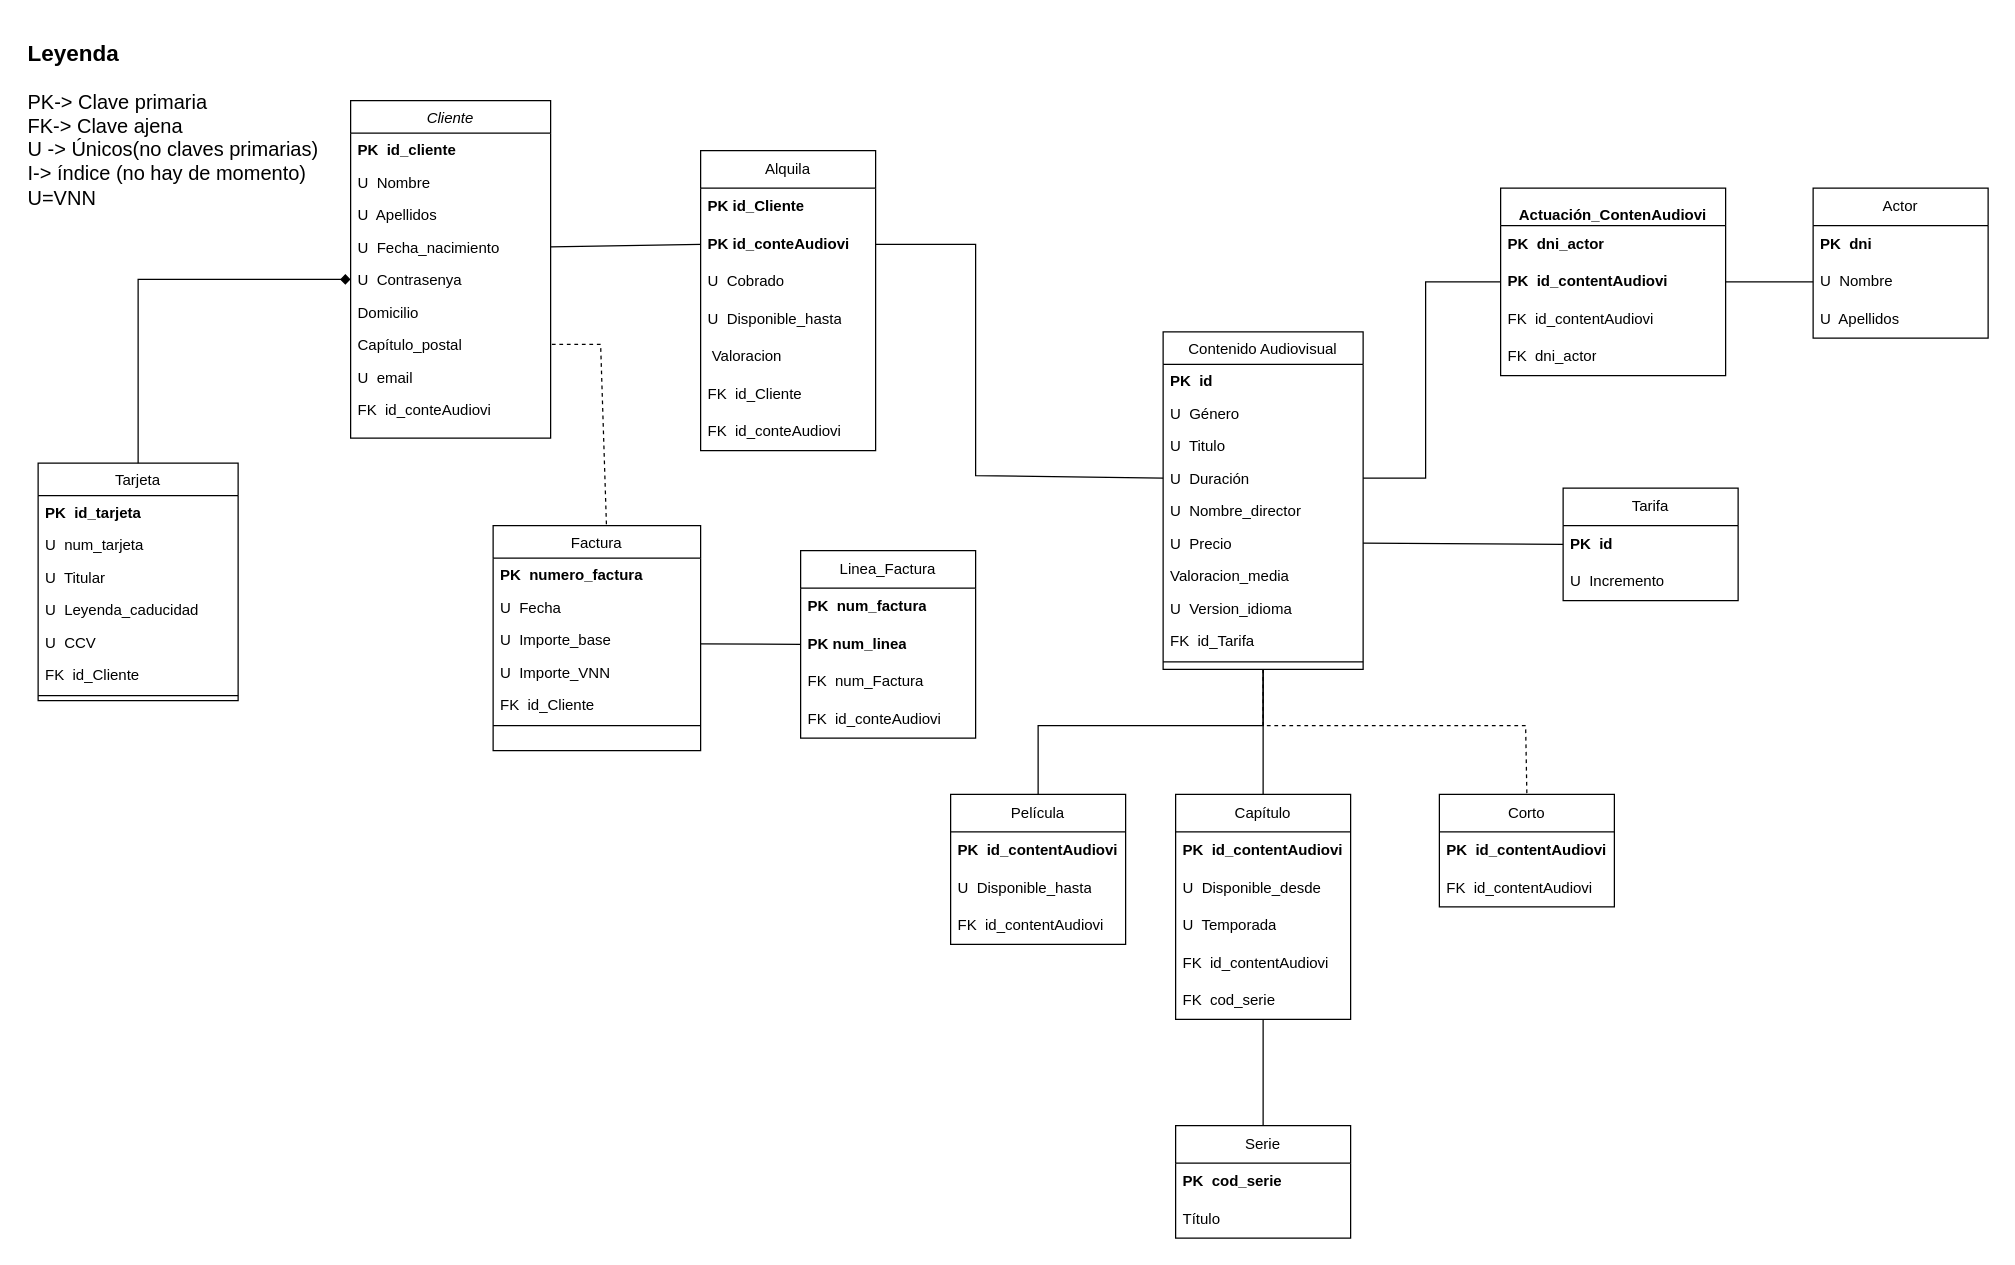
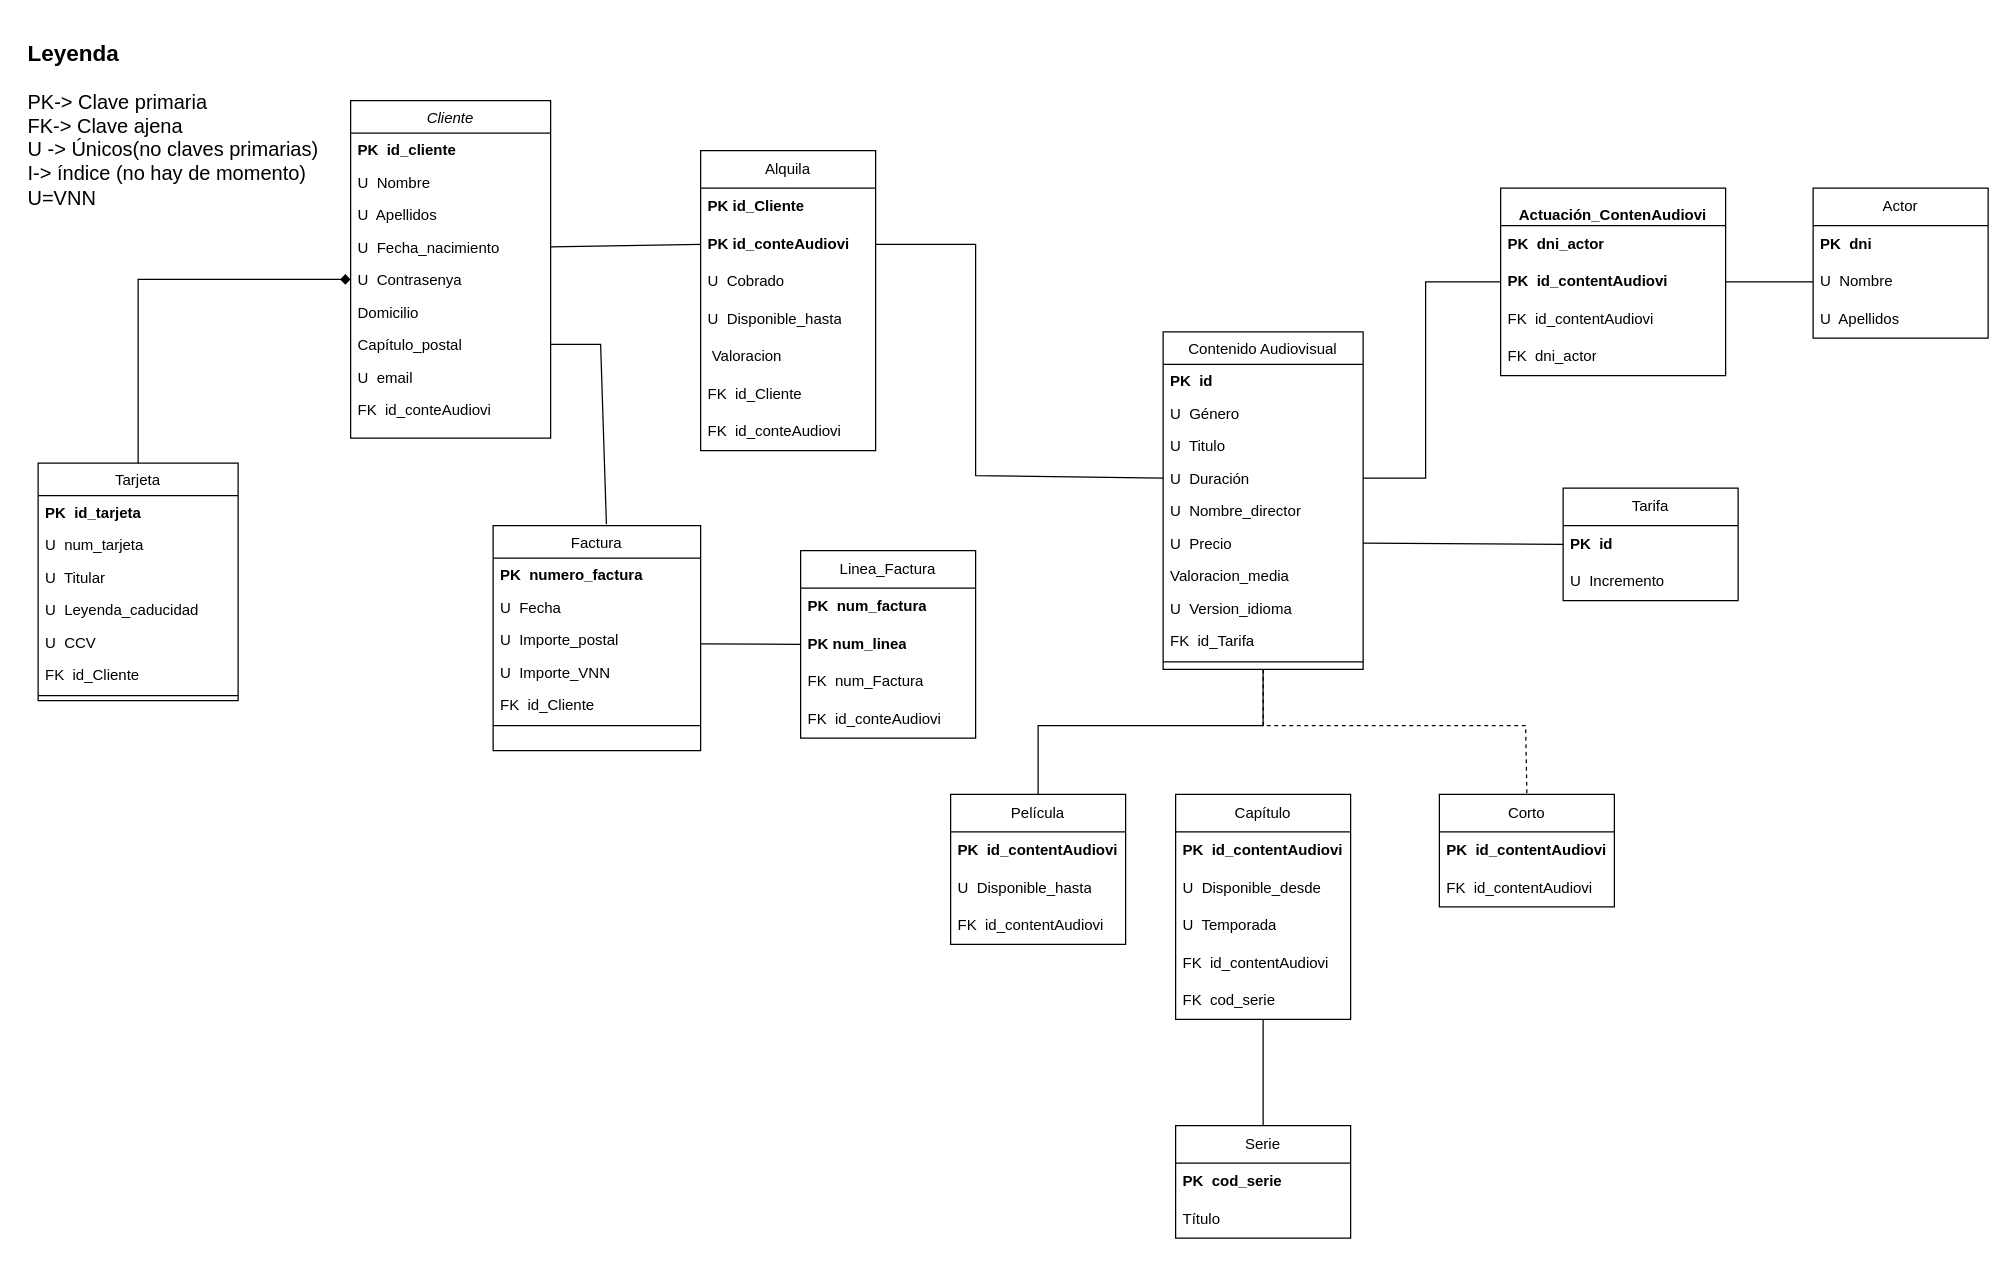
- <mxCell id="85" value="" style="endArrow=none;html=1;rounded=0;exitX=0.546;exitY=-0.006;exitDx=0;exitDy=0;exitPerimeter=0;entryX=1;entryY=0.5;entryDx=0;entryDy=0;dashed=1;" parent="1" source="77" target="9" edge="1"><mxGeometry width="50" height="50" relative="1" as="geometry"><mxPoint x="450" y="360" as="sourcePoint" /><mxPoint x="500" y="310" as="targetPoint" /><Array as="points"><mxPoint x="480" y="275" /></Array></mxGeometry></mxCell>
+ <mxCell id="85" value="" style="endArrow=none;html=1;rounded=0;exitX=0.546;exitY=-0.006;exitDx=0;exitDy=0;exitPerimeter=0;entryX=1;entryY=0.5;entryDx=0;entryDy=0;" parent="1" source="77" target="9" edge="1"><mxGeometry width="50" height="50" relative="1" as="geometry"><mxPoint x="450" y="360" as="sourcePoint" /><mxPoint x="500" y="310" as="targetPoint" /><Array as="points"><mxPoint x="480" y="275" /></Array></mxGeometry></mxCell>
- <mxCell id="80" value="U  Importe_base" style="text;align=left;verticalAlign=top;spacingLeft=4;spacingRight=4;overflow=hidden;rotatable=0;points=[[0,0.5],[1,0.5]];portConstraint=eastwest;rounded=0;shadow=0;html=0;" parent="77" vertex="1"><mxGeometry y="78" width="166" height="26" as="geometry" /></mxCell>
+ <mxCell id="80" value="U  Importe_postal" style="text;align=left;verticalAlign=top;spacingLeft=4;spacingRight=4;overflow=hidden;rotatable=0;points=[[0,0.5],[1,0.5]];portConstraint=eastwest;rounded=0;shadow=0;html=0;" parent="77" vertex="1"><mxGeometry y="78" width="166" height="26" as="geometry" /></mxCell>
- <mxCell id="90" value="" style="endArrow=none;html=1;rounded=0;exitX=0.5;exitY=0;exitDx=0;exitDy=0;entryX=0.5;entryY=1;entryDx=0;entryDy=0;" parent="1" source="53" target="20" edge="1"><mxGeometry width="50" height="50" relative="1" as="geometry"><mxPoint x="1030" y="615" as="sourcePoint" /><mxPoint x="1080" y="565" as="targetPoint" /></mxGeometry></mxCell>
